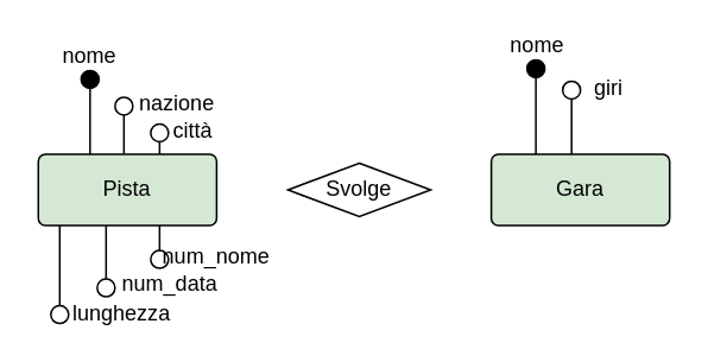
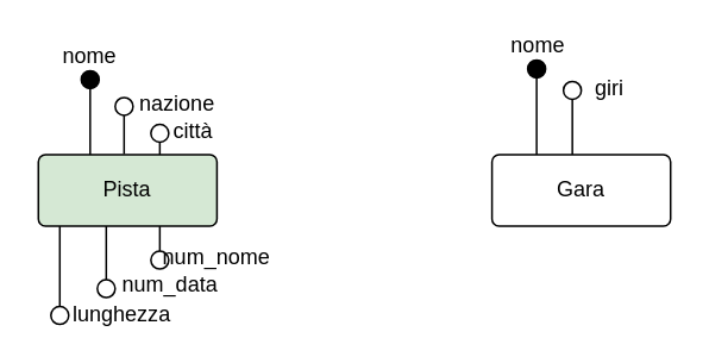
- <mxCell id="25" value="Svolge" style="shape=rhombus;perimeter=rhombusPerimeter;whiteSpace=wrap;html=1;align=center;" parent="1" vertex="1"><mxGeometry x="161" y="91" width="80" height="30" as="geometry" /></mxCell>
- <mxCell id="2" value="Gara" style="rounded=1;arcSize=10;whiteSpace=wrap;html=1;align=center;fillColor=#d5e8d4;" parent="1" vertex="1"><mxGeometry x="275" y="86" width="100" height="40" as="geometry" /></mxCell>
+ <mxCell id="2" value="Gara" style="rounded=1;arcSize=10;whiteSpace=wrap;html=1;align=center;" parent="1" vertex="1"><mxGeometry x="275" y="86" width="100" height="40" as="geometry" /></mxCell>
